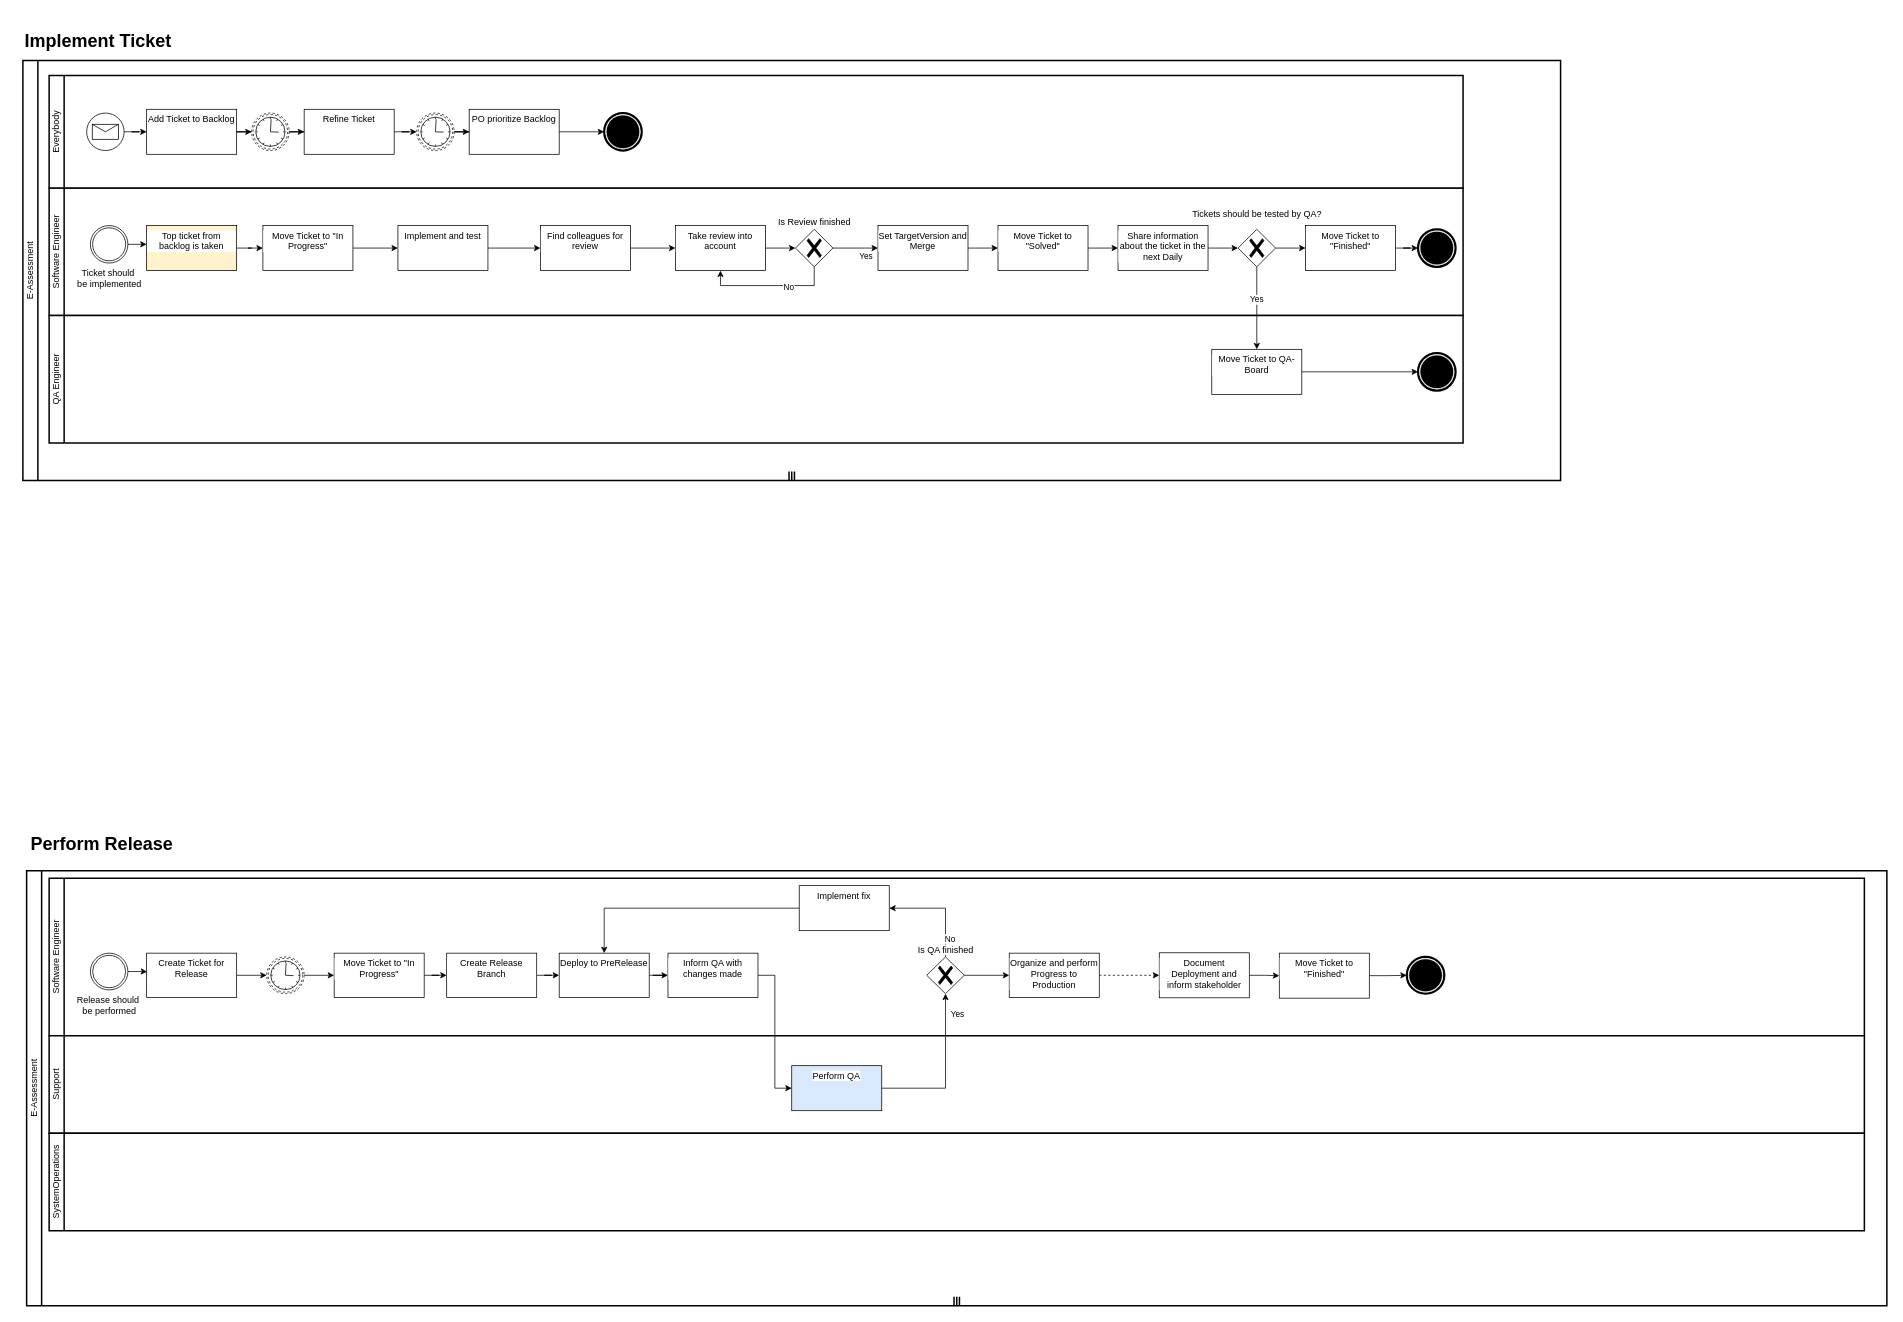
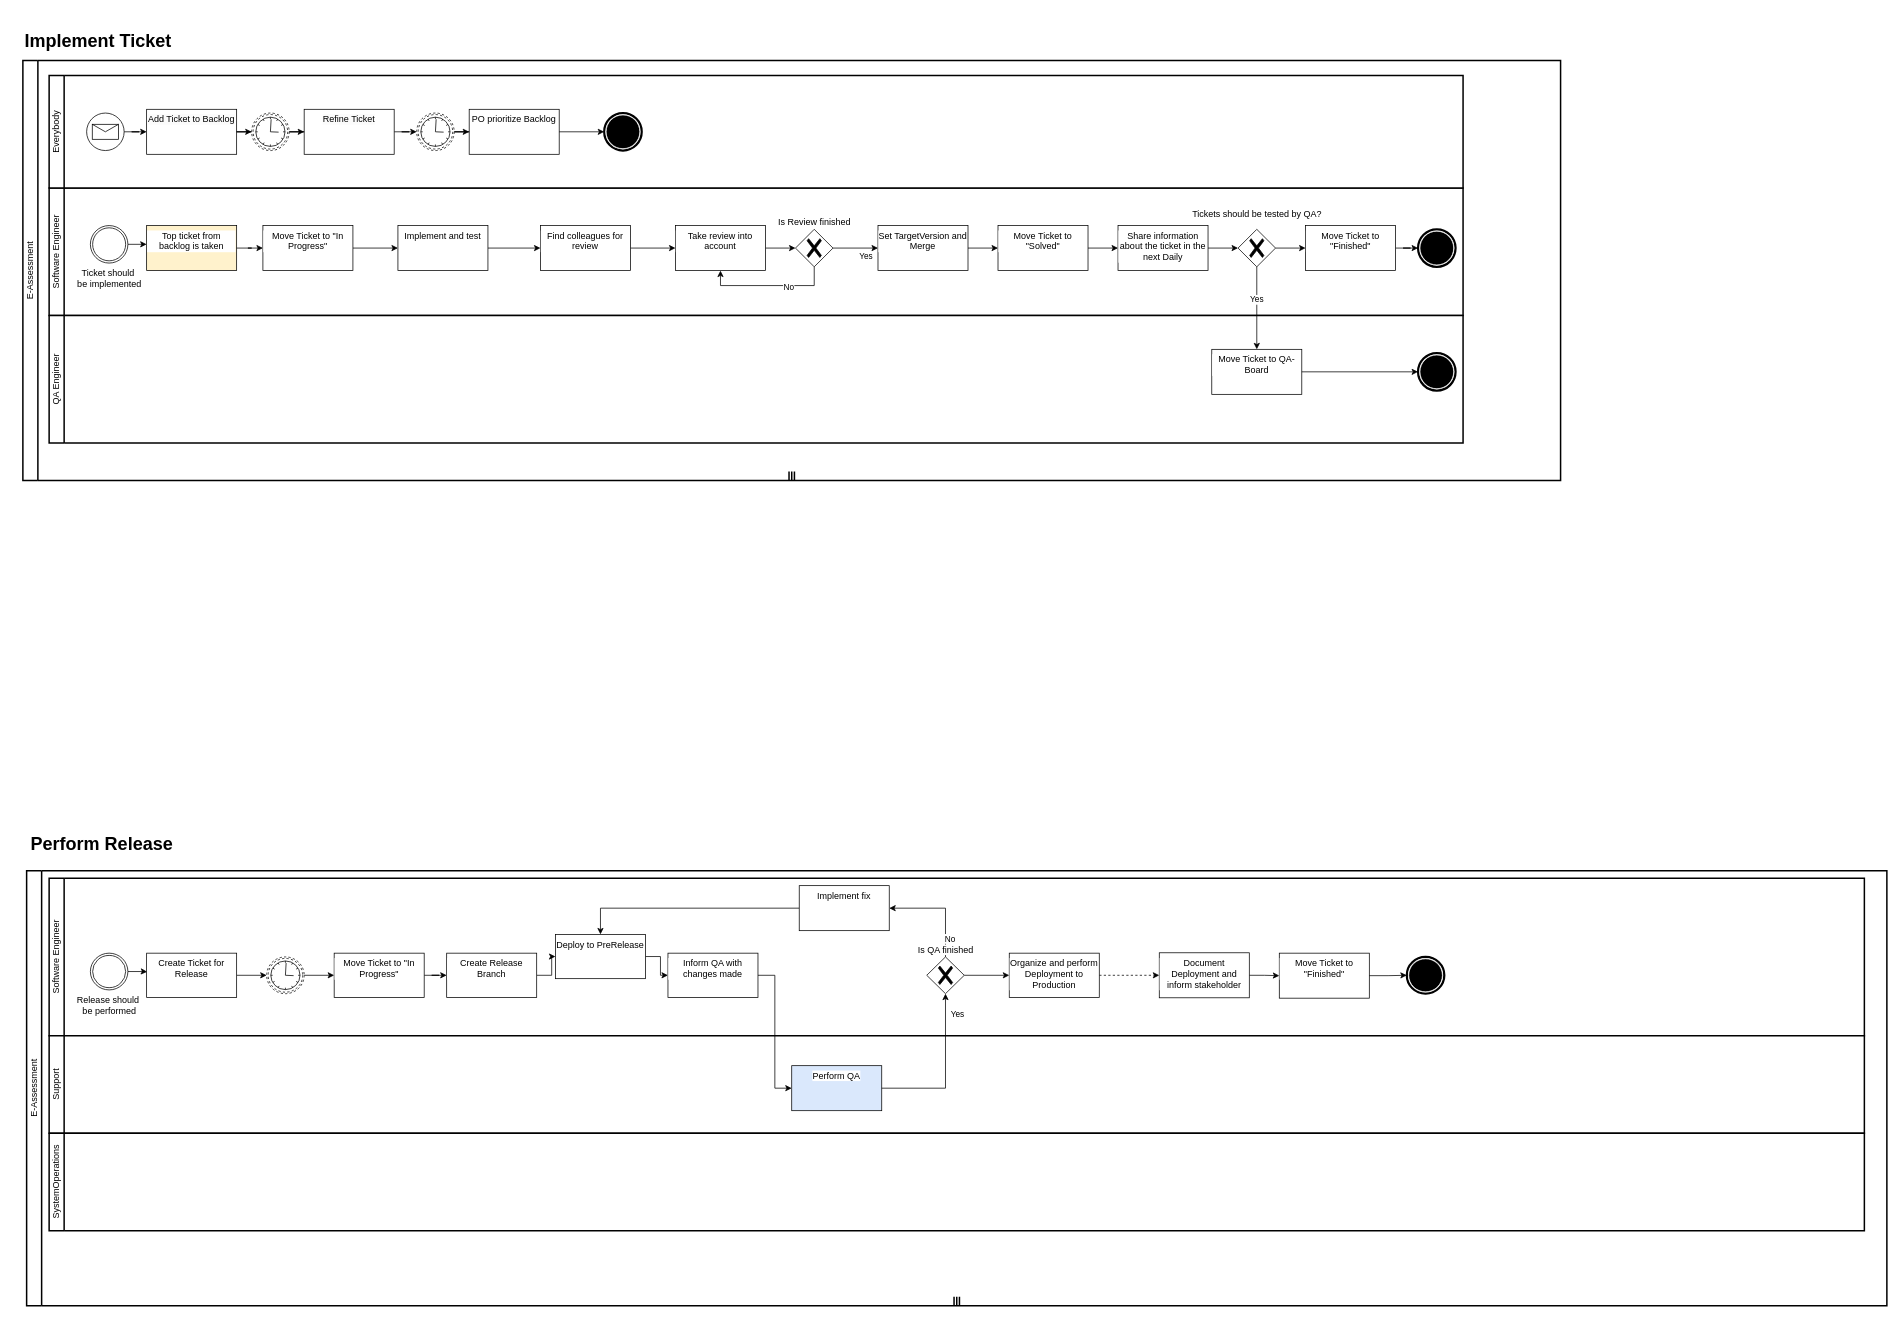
- <mxCell id="70" value="Organize and perform Progress to Production" style="whiteSpace=wrap;html=1;verticalAlign=top;labelBackgroundColor=#ffffff;" parent="48" vertex="1"><mxGeometry x="1280" y="100" width="120" height="59" as="geometry" /></mxCell>
+ <mxCell id="70" value="Organize and perform Deployment to Production" style="whiteSpace=wrap;html=1;verticalAlign=top;labelBackgroundColor=#ffffff;" parent="48" vertex="1"><mxGeometry x="1280" y="100" width="120" height="59" as="geometry" /></mxCell>
- <mxCell id="56" value="Deploy to PreRelease" style="whiteSpace=wrap;html=1;verticalAlign=top;labelBackgroundColor=#ffffff;" parent="48" vertex="1"><mxGeometry x="680" y="100" width="120" height="59" as="geometry" /></mxCell>
+ <mxCell id="56" value="Deploy to PreRelease" style="whiteSpace=wrap;html=1;verticalAlign=top;labelBackgroundColor=#ffffff;" parent="48" vertex="1"><mxGeometry x="675" y="75" width="120" height="59" as="geometry" /></mxCell>
